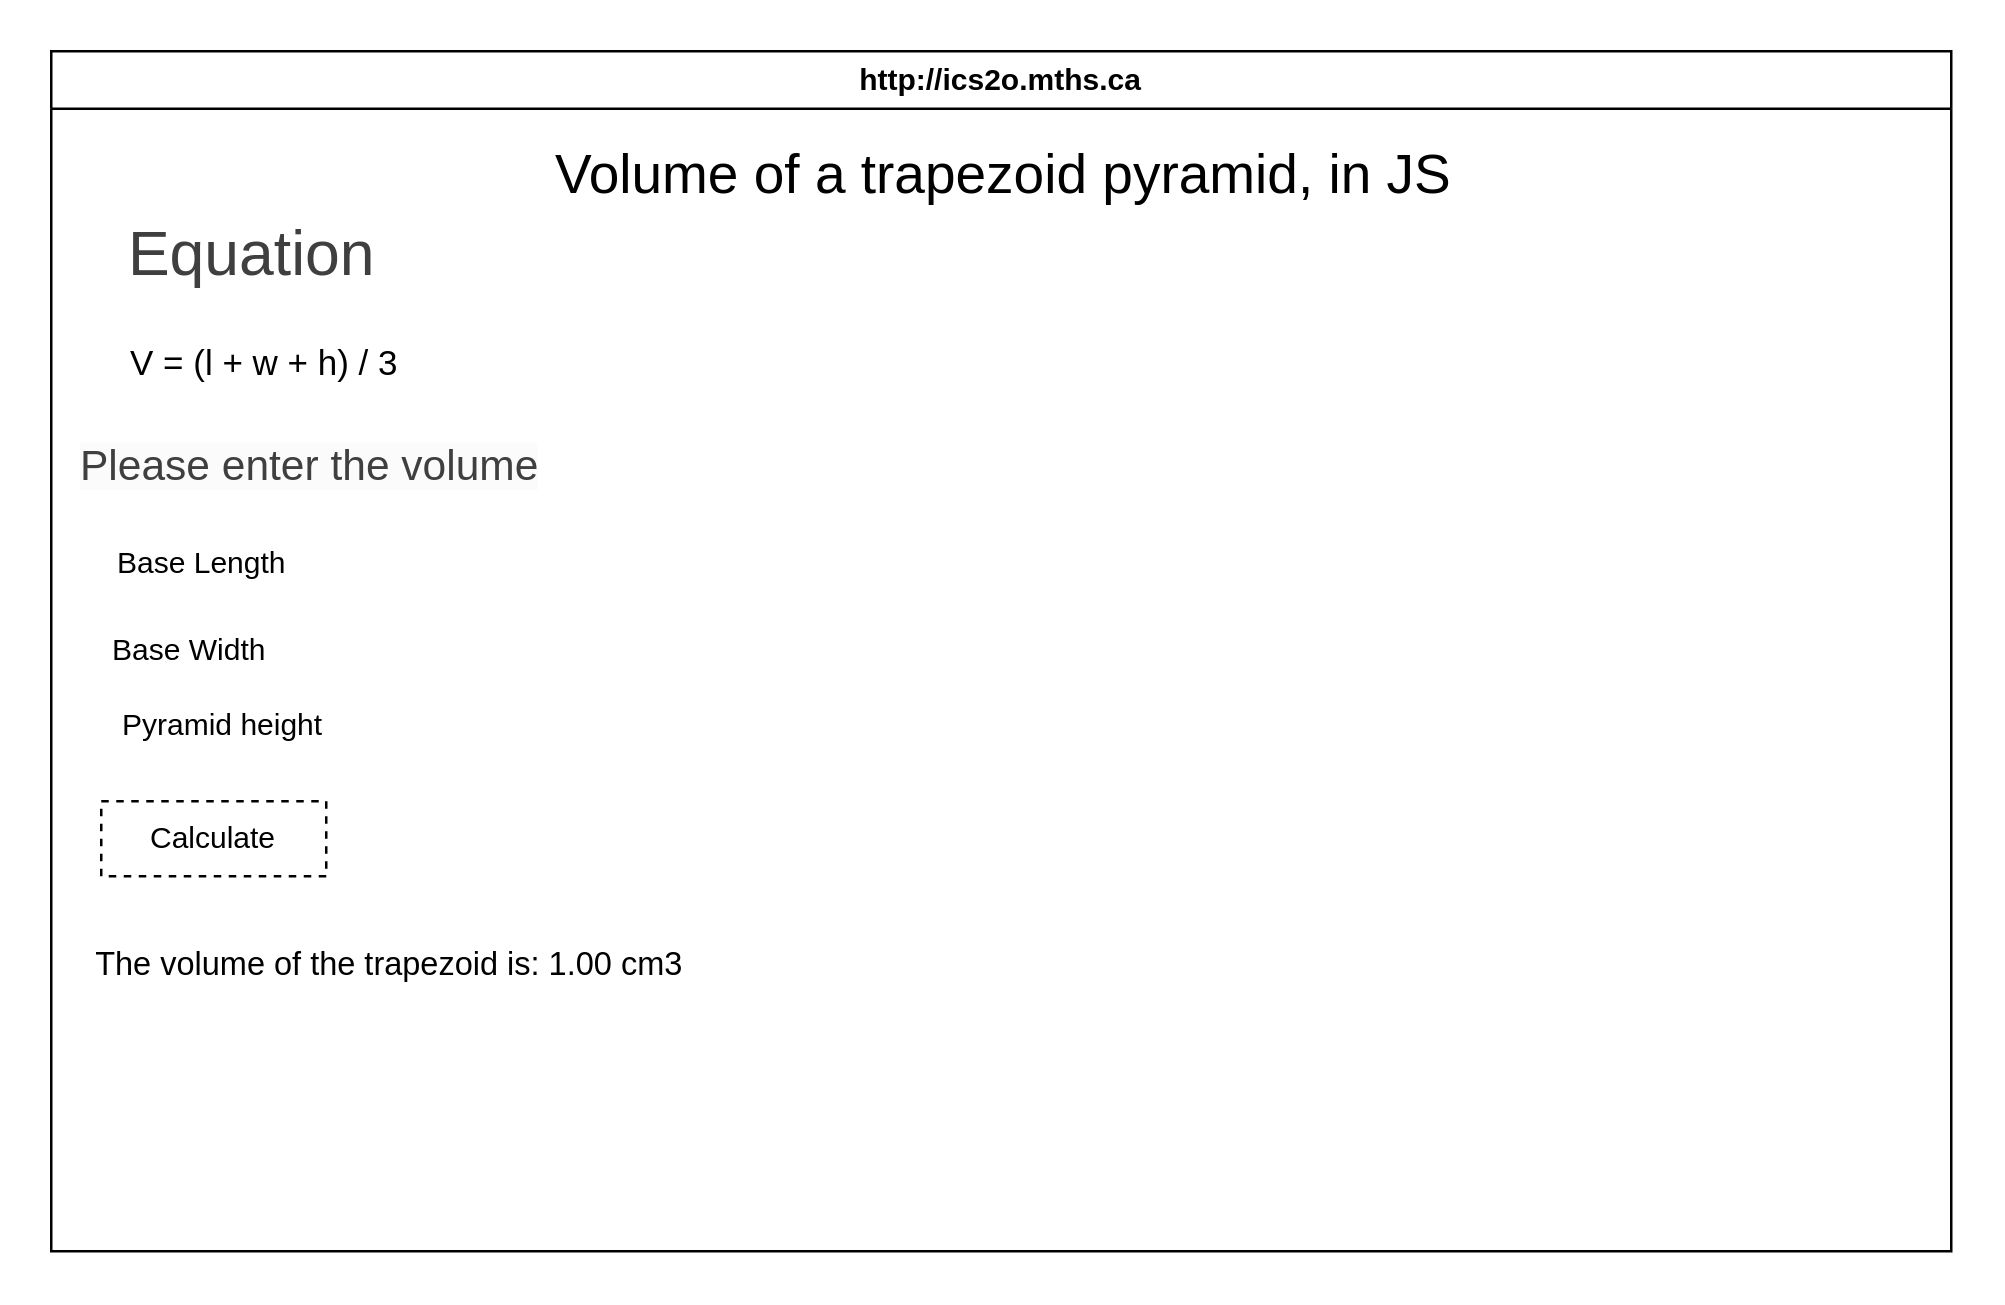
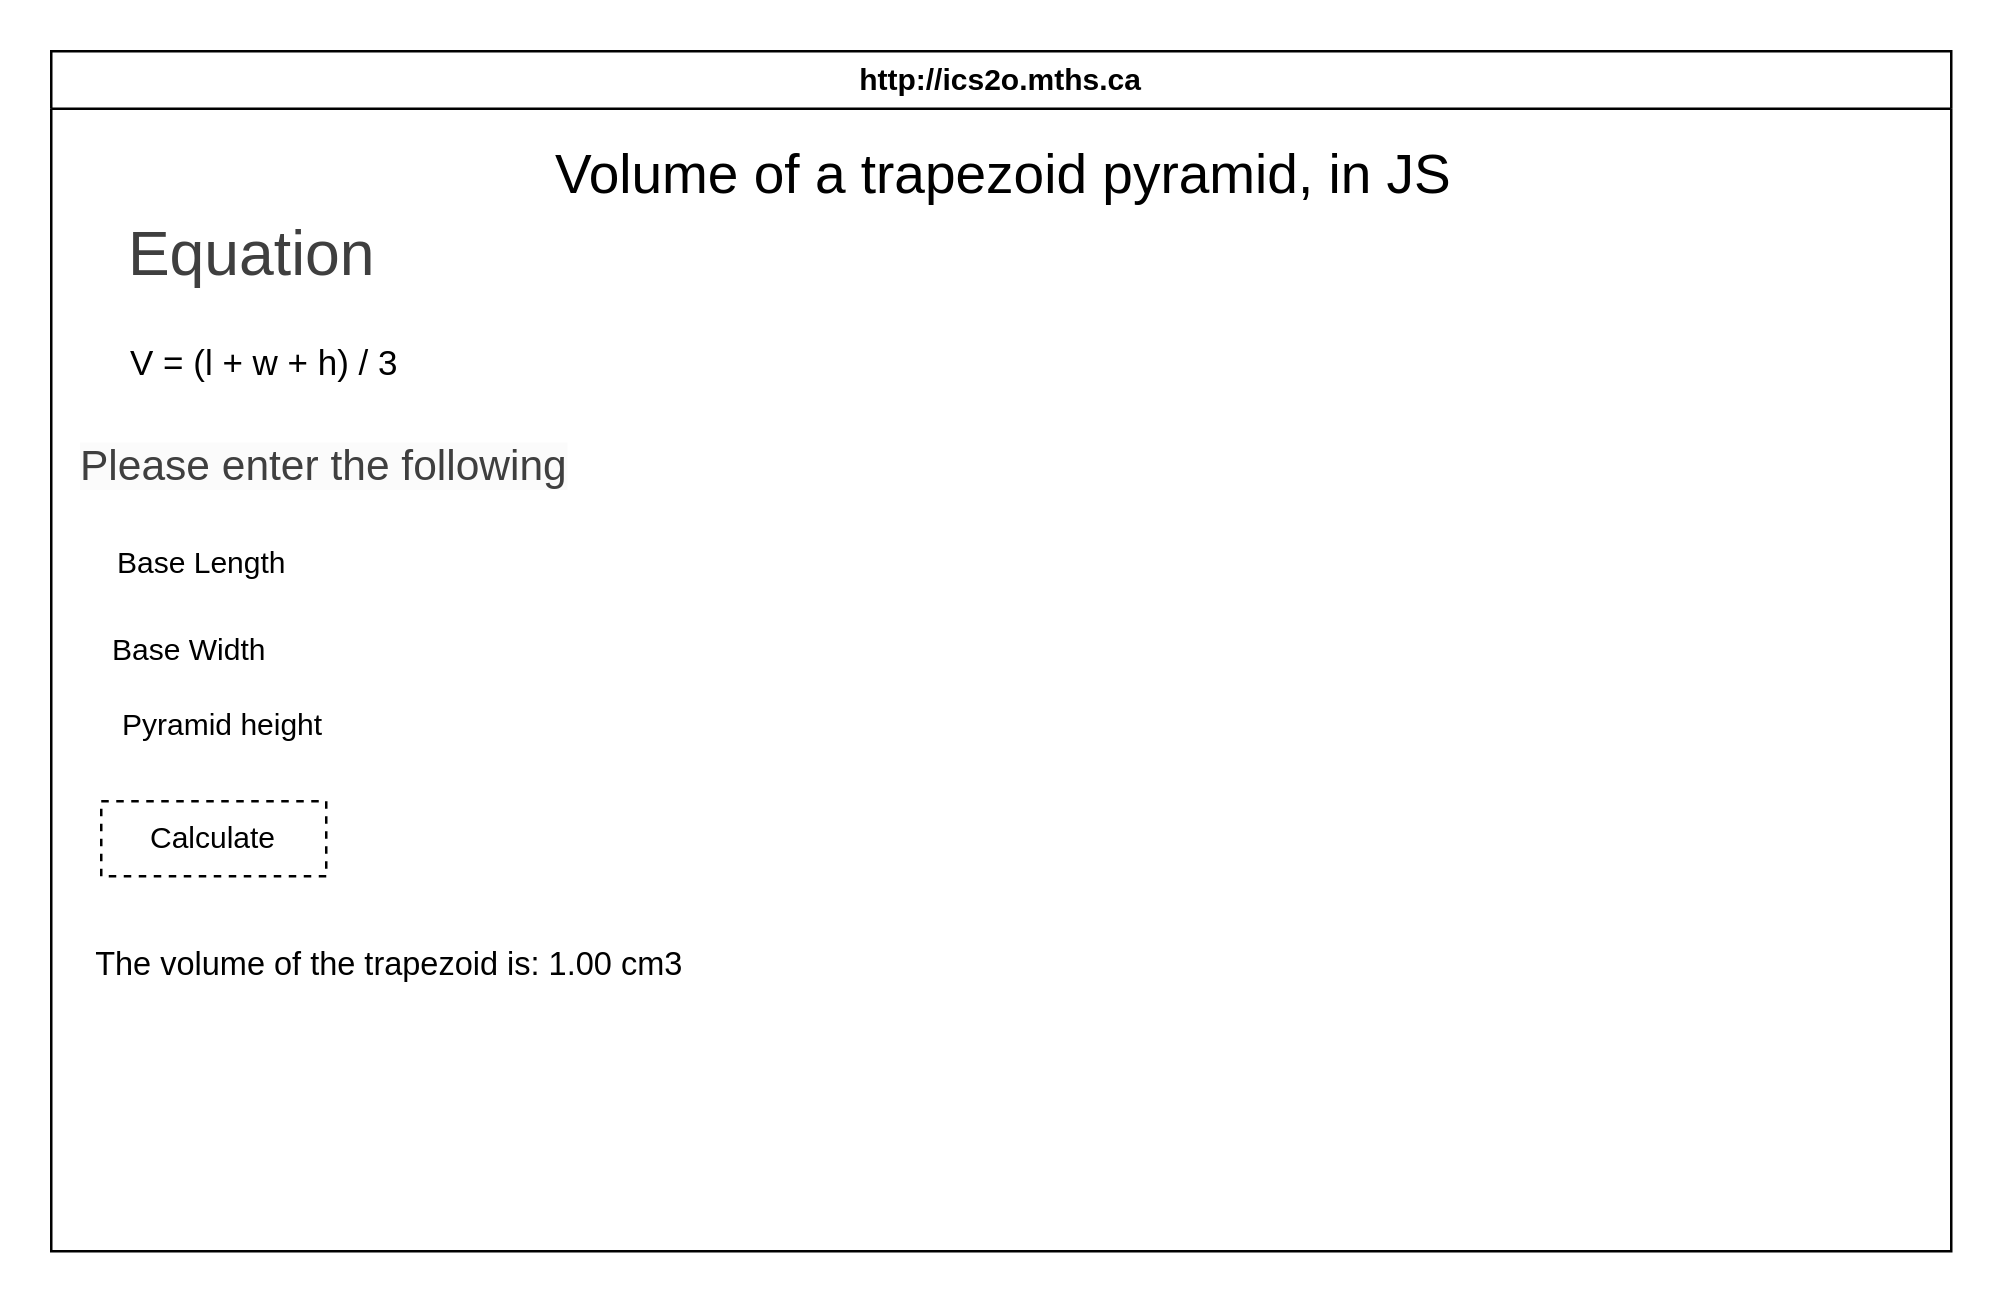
- <mxCell id="6" value="&lt;span style=&quot;color: rgb(63, 63, 63); font-family: Helvetica; font-size: 17px; font-style: normal; font-variant-ligatures: normal; font-variant-caps: normal; font-weight: 400; letter-spacing: normal; orphans: 2; text-align: center; text-indent: 0px; text-transform: none; widows: 2; word-spacing: 0px; -webkit-text-stroke-width: 0px; white-space: nowrap; background-color: rgb(251, 251, 251); text-decoration-thickness: initial; text-decoration-style: initial; text-decoration-color: initial; display: inline !important; float: none;&quot;&gt;Please enter the volume&lt;/span&gt;" style="text;whiteSpace=wrap;html=1;" vertex="1" parent="2"><mxGeometry x="10" y="150" width="230" height="40" as="geometry" /></mxCell>
+ <mxCell id="6" value="&lt;span style=&quot;color: rgb(63, 63, 63); font-family: Helvetica; font-size: 17px; font-style: normal; font-variant-ligatures: normal; font-variant-caps: normal; font-weight: 400; letter-spacing: normal; orphans: 2; text-align: center; text-indent: 0px; text-transform: none; widows: 2; word-spacing: 0px; -webkit-text-stroke-width: 0px; white-space: nowrap; background-color: rgb(251, 251, 251); text-decoration-thickness: initial; text-decoration-style: initial; text-decoration-color: initial; display: inline !important; float: none;&quot;&gt;Please enter the following&lt;/span&gt;" style="text;whiteSpace=wrap;html=1;" vertex="1" parent="2"><mxGeometry x="10" y="150" width="230" height="40" as="geometry" /></mxCell>
